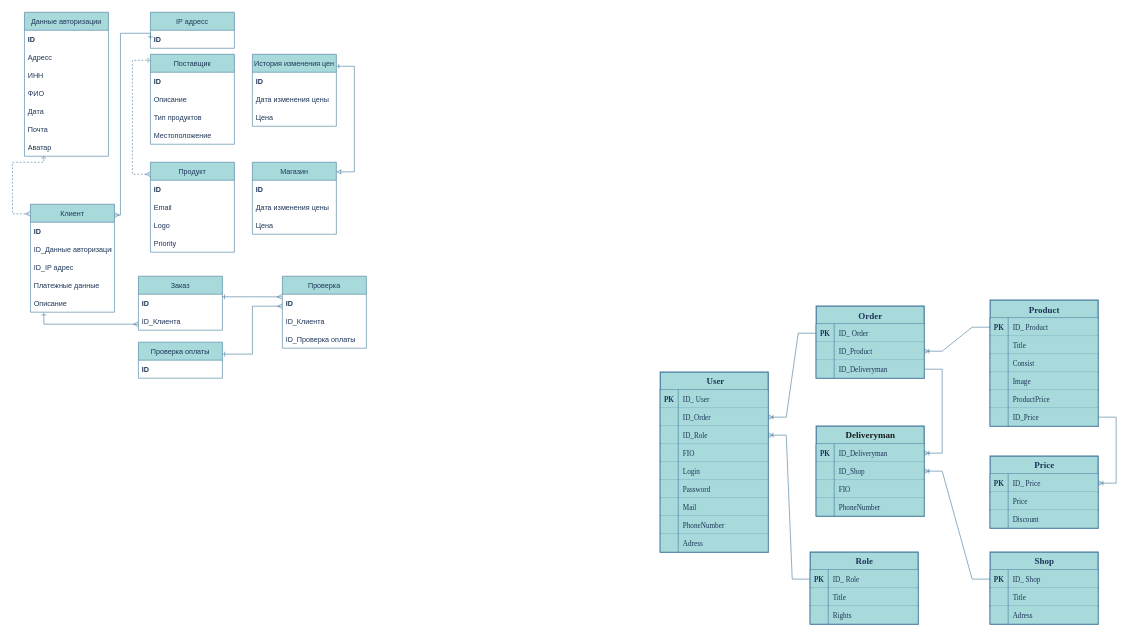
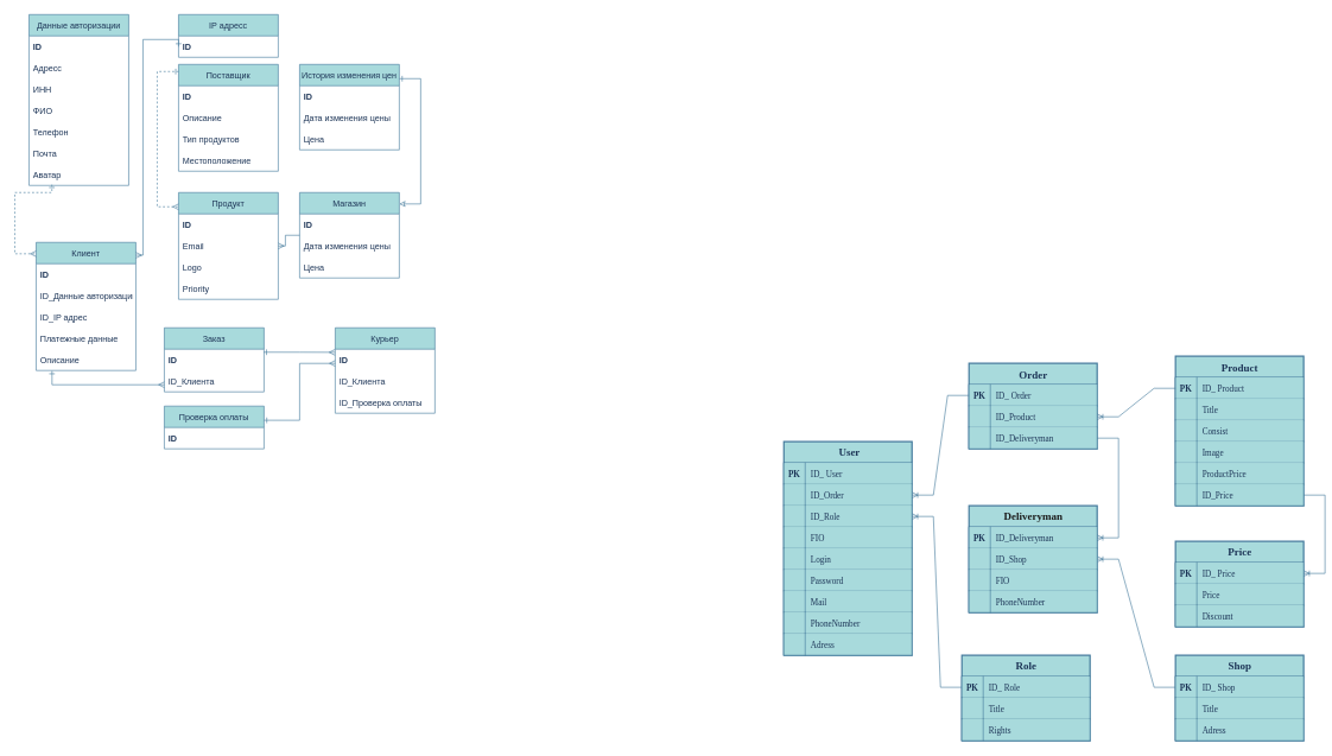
- <mxCell id="120" value="Дата" style="text;strokeColor=none;fillColor=none;align=left;verticalAlign=middle;spacingLeft=4;spacingRight=4;overflow=hidden;points=[[0,0.5],[1,0.5]];portConstraint=eastwest;rotatable=0;rounded=0;labelBackgroundColor=none;fontColor=#1D3557;" parent="115" vertex="1"><mxGeometry y="150" width="140" height="30" as="geometry" /></mxCell>
+ <mxCell id="120" value="Телефон" style="text;strokeColor=none;fillColor=none;align=left;verticalAlign=middle;spacingLeft=4;spacingRight=4;overflow=hidden;points=[[0,0.5],[1,0.5]];portConstraint=eastwest;rotatable=0;rounded=0;labelBackgroundColor=none;fontColor=#1D3557;" parent="115" vertex="1"><mxGeometry y="150" width="140" height="30" as="geometry" /></mxCell>
+ <mxCell id="144" style="edgeStyle=orthogonalEdgeStyle;rounded=0;orthogonalLoop=1;jettySize=auto;html=1;endArrow=ERmany;endFill=0;startArrow=none;startFill=0;labelBackgroundColor=none;strokeColor=#457B9D;fontColor=default;" parent="1" source="146" target="129" edge="1"><mxGeometry relative="1" as="geometry"><mxPoint x="580" y="120" as="sourcePoint" /><mxPoint x="679.97" y="340" as="targetPoint" /><Array as="points" /></mxGeometry></mxCell>
- <mxCell id="151" value="Проверка" style="swimlane;fontStyle=0;childLayout=stackLayout;horizontal=1;startSize=30;horizontalStack=0;resizeParent=1;resizeParentMax=0;resizeLast=0;collapsible=1;marginBottom=0;swimlaneLine=1;rounded=0;fixDash=0;labelBackgroundColor=none;fillColor=#A8DADC;strokeColor=#457B9D;fontColor=#1D3557;" parent="1" vertex="1"><mxGeometry x="470" y="460" width="140" height="120" as="geometry" /></mxCell>
+ <mxCell id="151" value="Курьер" style="swimlane;fontStyle=0;childLayout=stackLayout;horizontal=1;startSize=30;horizontalStack=0;resizeParent=1;resizeParentMax=0;resizeLast=0;collapsible=1;marginBottom=0;swimlaneLine=1;rounded=0;fixDash=0;labelBackgroundColor=none;fillColor=#A8DADC;strokeColor=#457B9D;fontColor=#1D3557;" parent="1" vertex="1"><mxGeometry x="470" y="460" width="140" height="120" as="geometry" /></mxCell>
